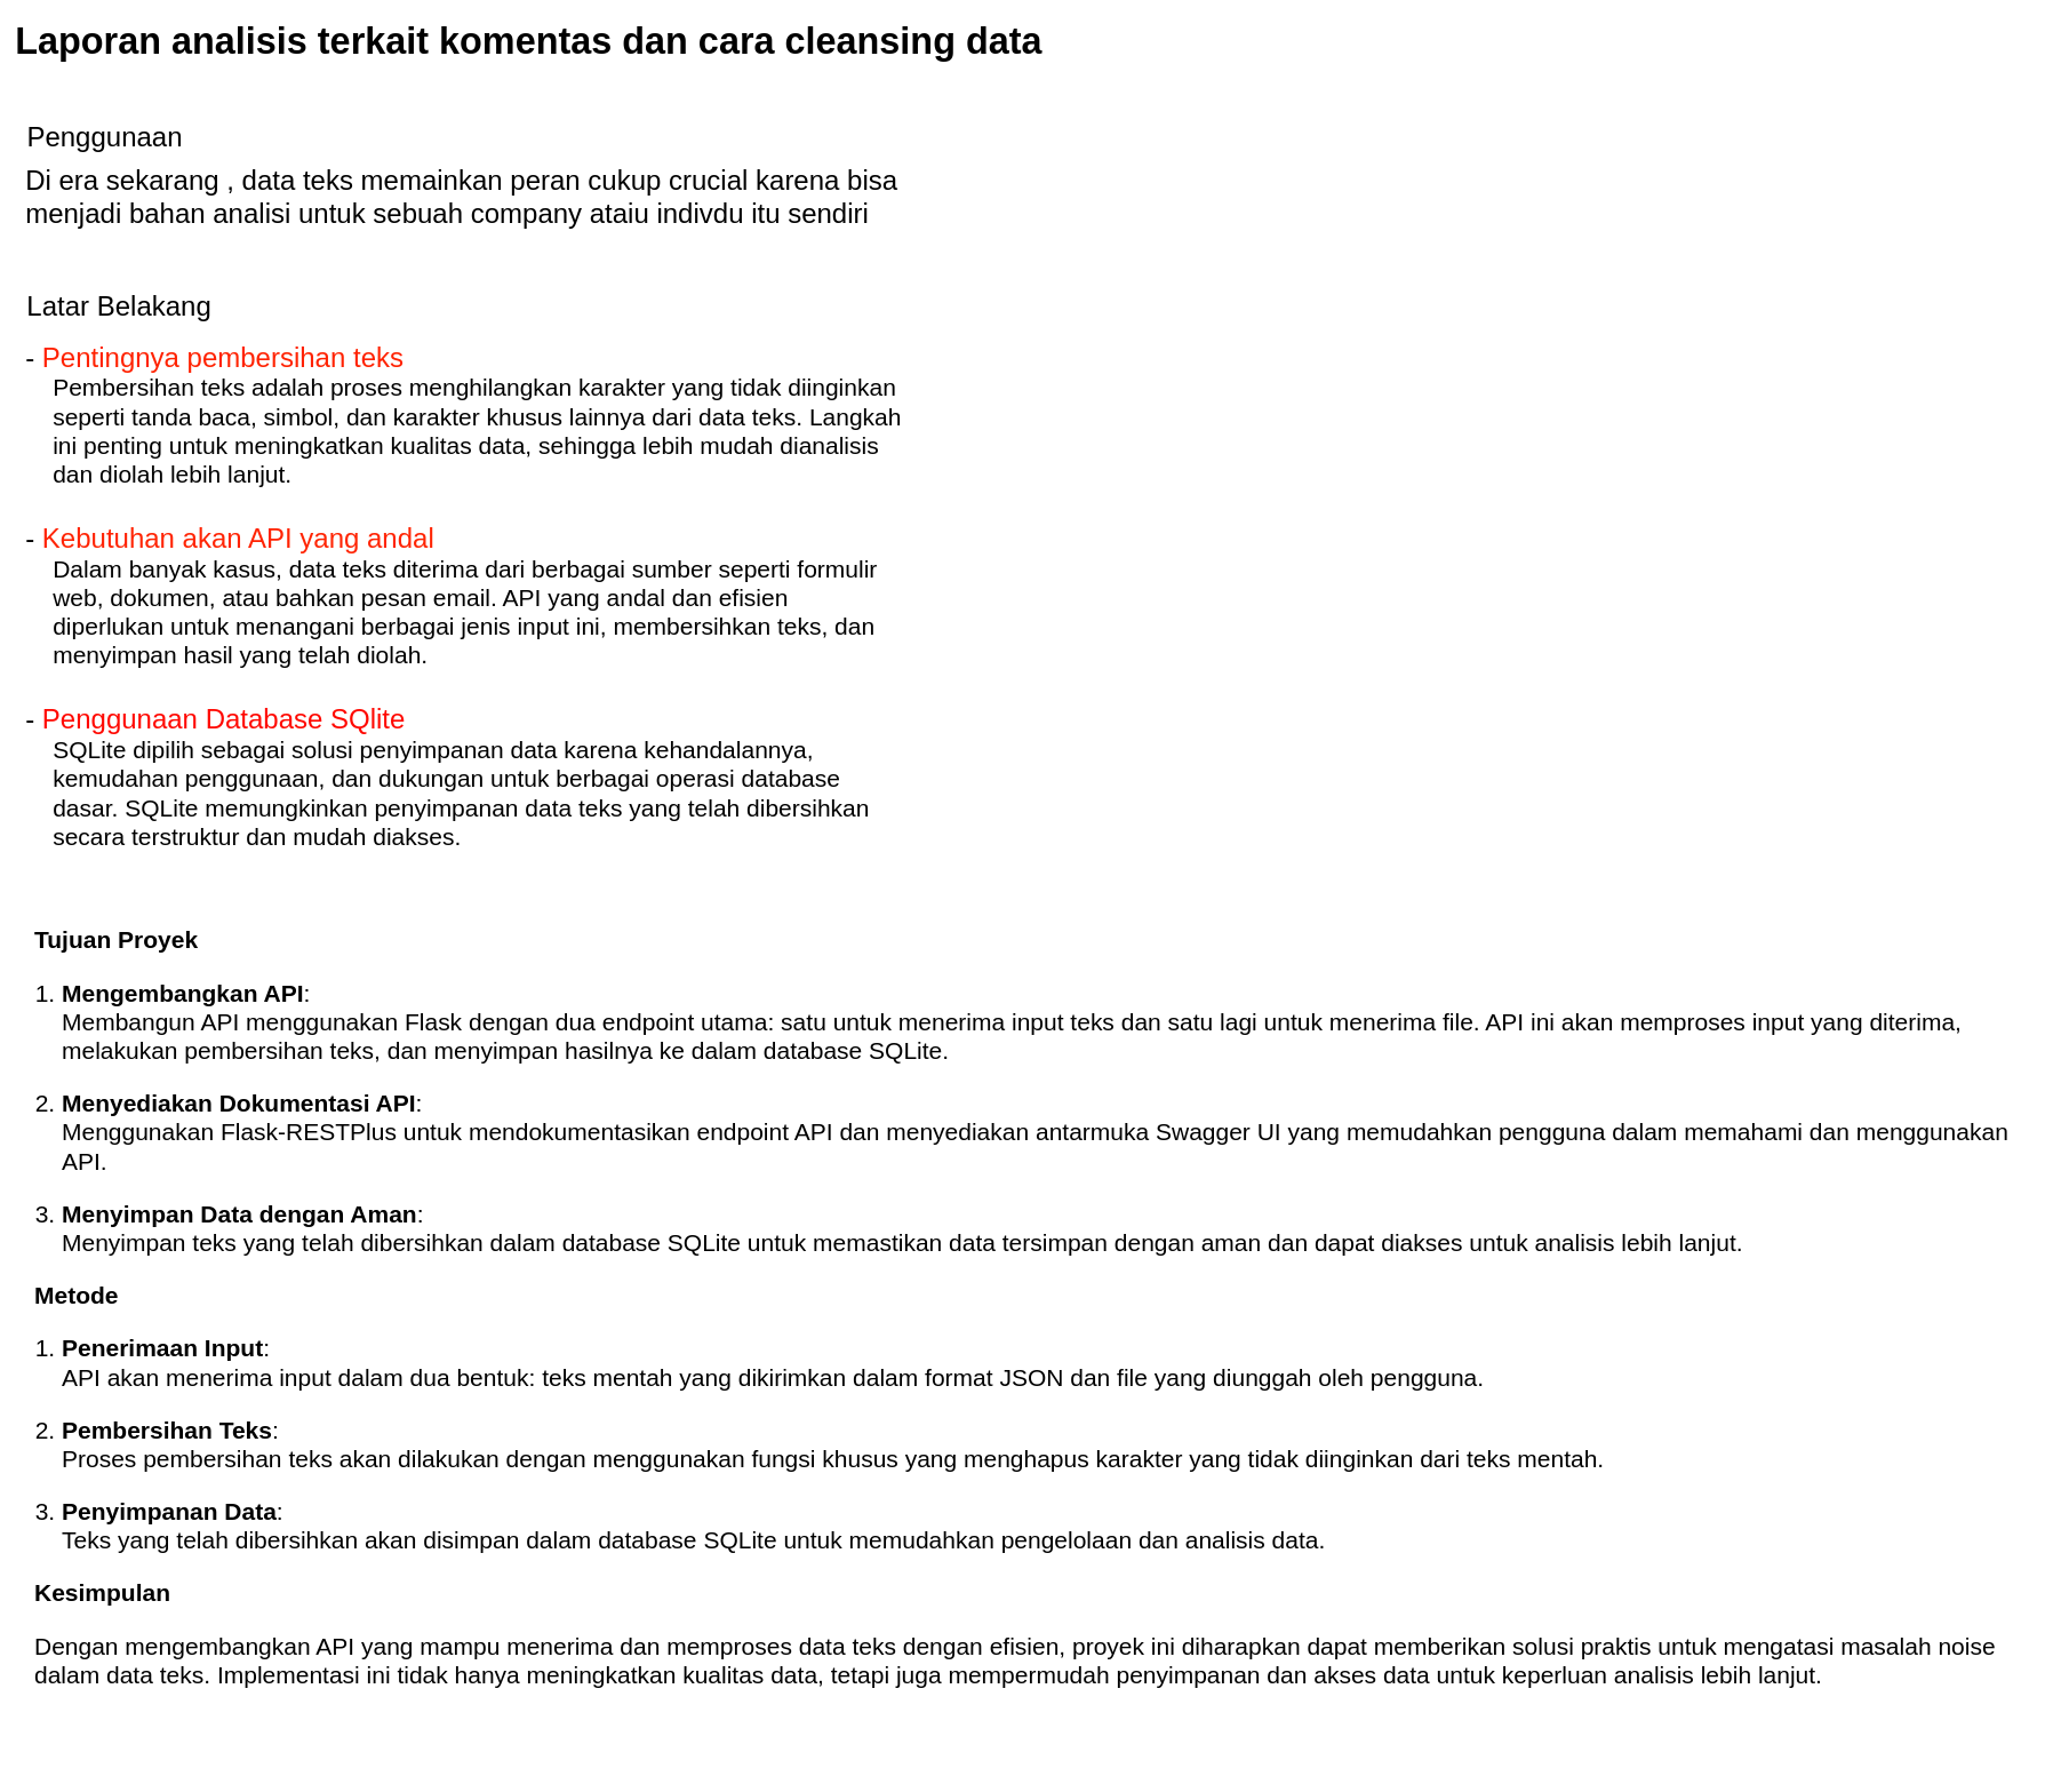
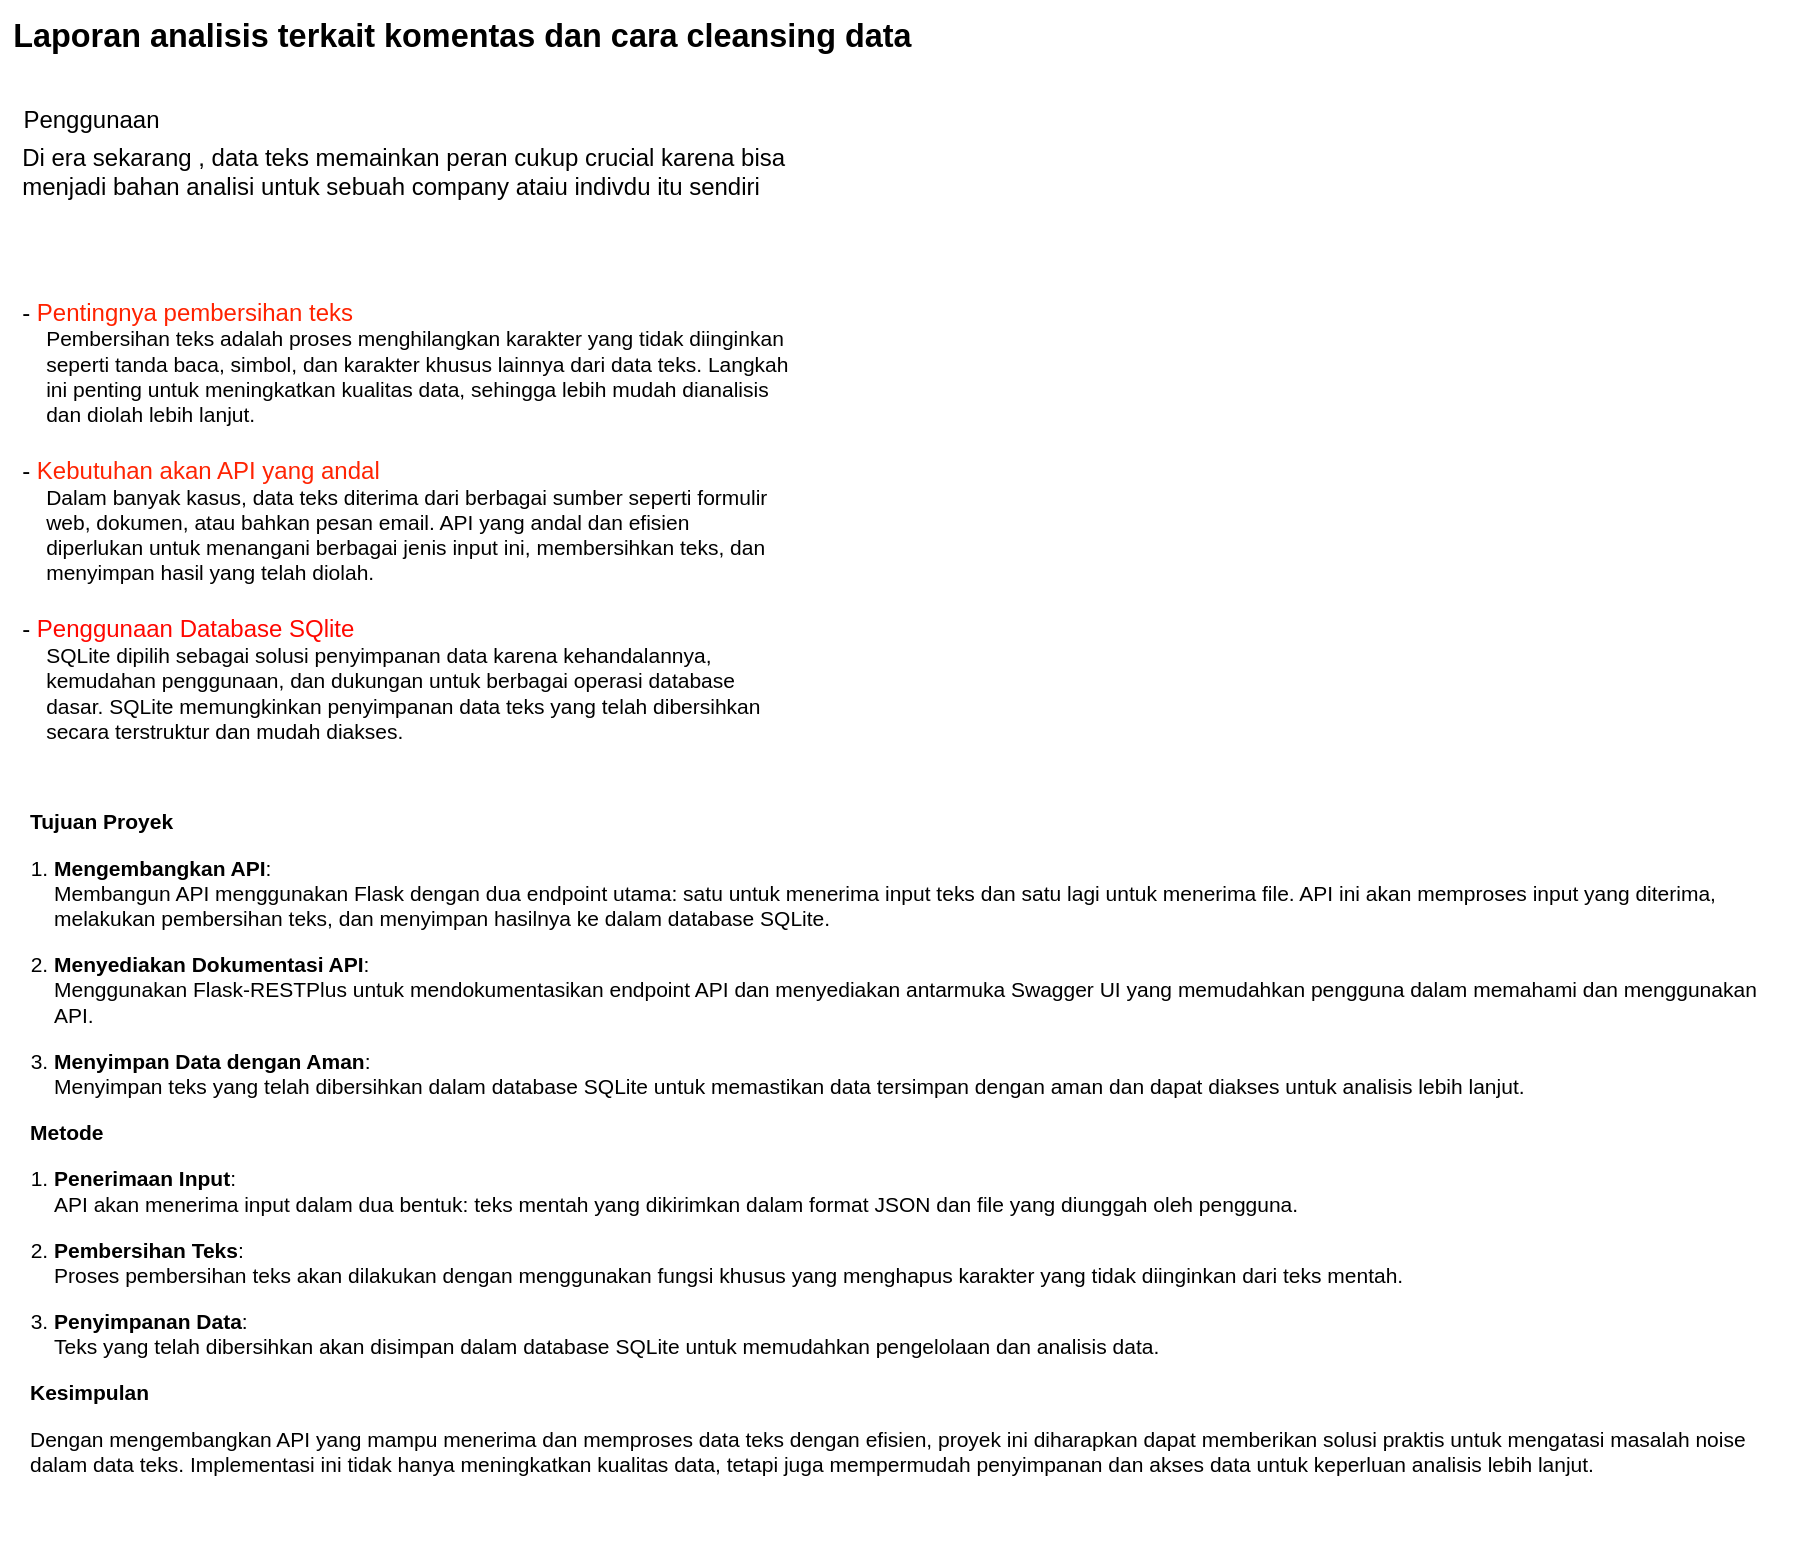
- <mxCell id="5" value="&lt;span style=&quot;font-size: 40px;&quot;&gt;Latar Belakang&lt;/span&gt;" style="text;html=1;align=center;verticalAlign=middle;whiteSpace=wrap;rounded=0;" vertex="1" parent="1"><mxGeometry x="35" y="430" width="277" height="30" as="geometry" /></mxCell>
